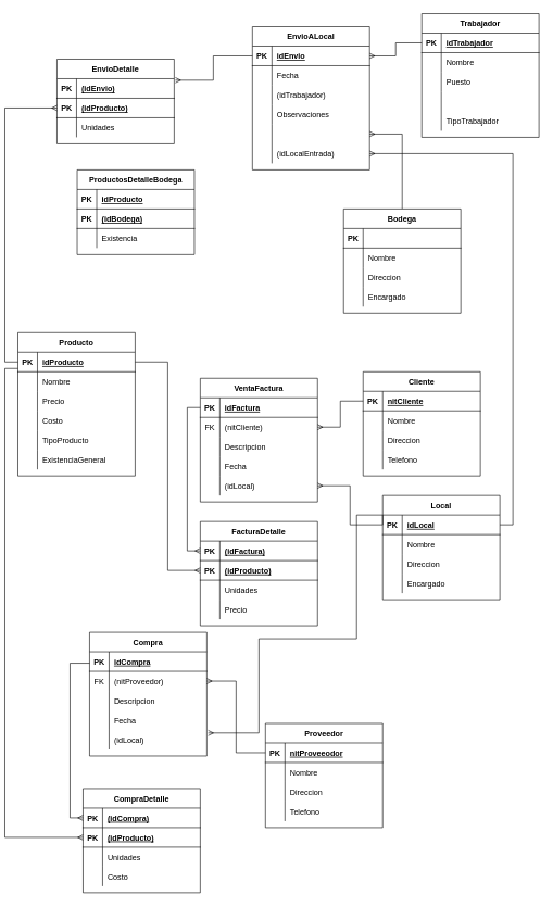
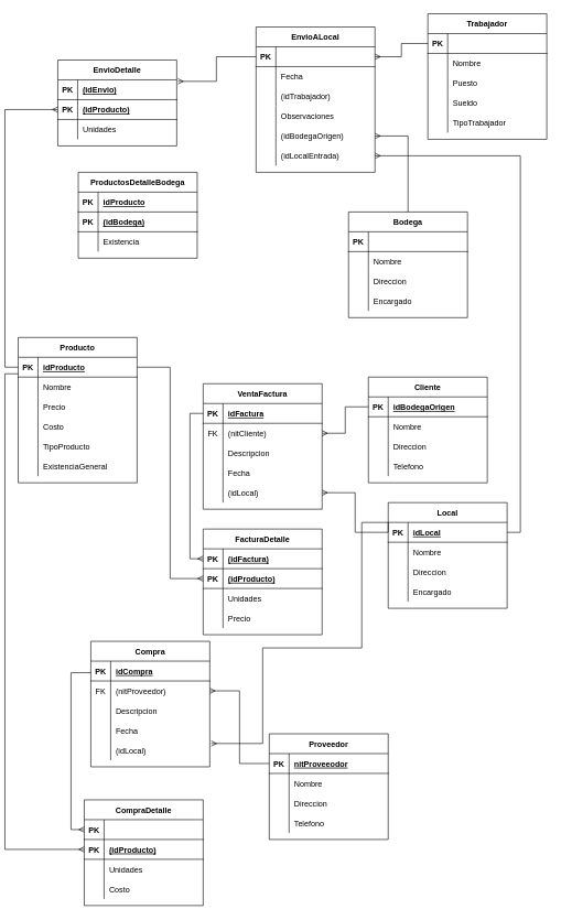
- <mxCell id="143" value="idTrabajador" style="shape=partialRectangle;connectable=0;fillColor=none;top=0;left=0;bottom=0;right=0;align=left;spacingLeft=6;fontStyle=5;overflow=hidden;" vertex="1" parent="141"><mxGeometry x="30" width="150" height="30" as="geometry" /></mxCell>
- <mxCell id="111" value="idEnvio" style="shape=partialRectangle;connectable=0;fillColor=none;top=0;left=0;bottom=0;right=0;align=left;spacingLeft=6;fontStyle=5;overflow=hidden;" vertex="1" parent="109"><mxGeometry x="30" width="150" height="30" as="geometry" /></mxCell>
+ <mxCell id="152" value="Sueldo" style="shape=partialRectangle;connectable=0;fillColor=none;top=0;left=0;bottom=0;right=0;align=left;spacingLeft=6;overflow=hidden;" vertex="1" parent="150"><mxGeometry x="30" width="150" height="30" as="geometry" /></mxCell>
+ <mxCell id="123" value="(idBodegaOrigen)" style="shape=partialRectangle;connectable=0;fillColor=none;top=0;left=0;bottom=0;right=0;align=left;spacingLeft=6;overflow=hidden;" vertex="1" parent="121"><mxGeometry x="30" width="150" height="30" as="geometry" /></mxCell>
- <mxCell id="40" value="nitCliente" style="shape=partialRectangle;connectable=0;fillColor=none;top=0;left=0;bottom=0;right=0;align=left;spacingLeft=6;fontStyle=5;overflow=hidden;" parent="38" vertex="1"><mxGeometry x="30" width="150" height="30" as="geometry" /></mxCell>
+ <mxCell id="40" value="idBodegaOrigen" style="shape=partialRectangle;connectable=0;fillColor=none;top=0;left=0;bottom=0;right=0;align=left;spacingLeft=6;fontStyle=5;overflow=hidden;" parent="38" vertex="1"><mxGeometry x="30" width="150" height="30" as="geometry" /></mxCell>
- <mxCell id="56" value="(idCompra)" style="shape=partialRectangle;connectable=0;fillColor=none;top=0;left=0;bottom=0;right=0;align=left;spacingLeft=6;fontStyle=5;overflow=hidden;" vertex="1" parent="54"><mxGeometry x="30" width="150" height="30" as="geometry" /></mxCell>
